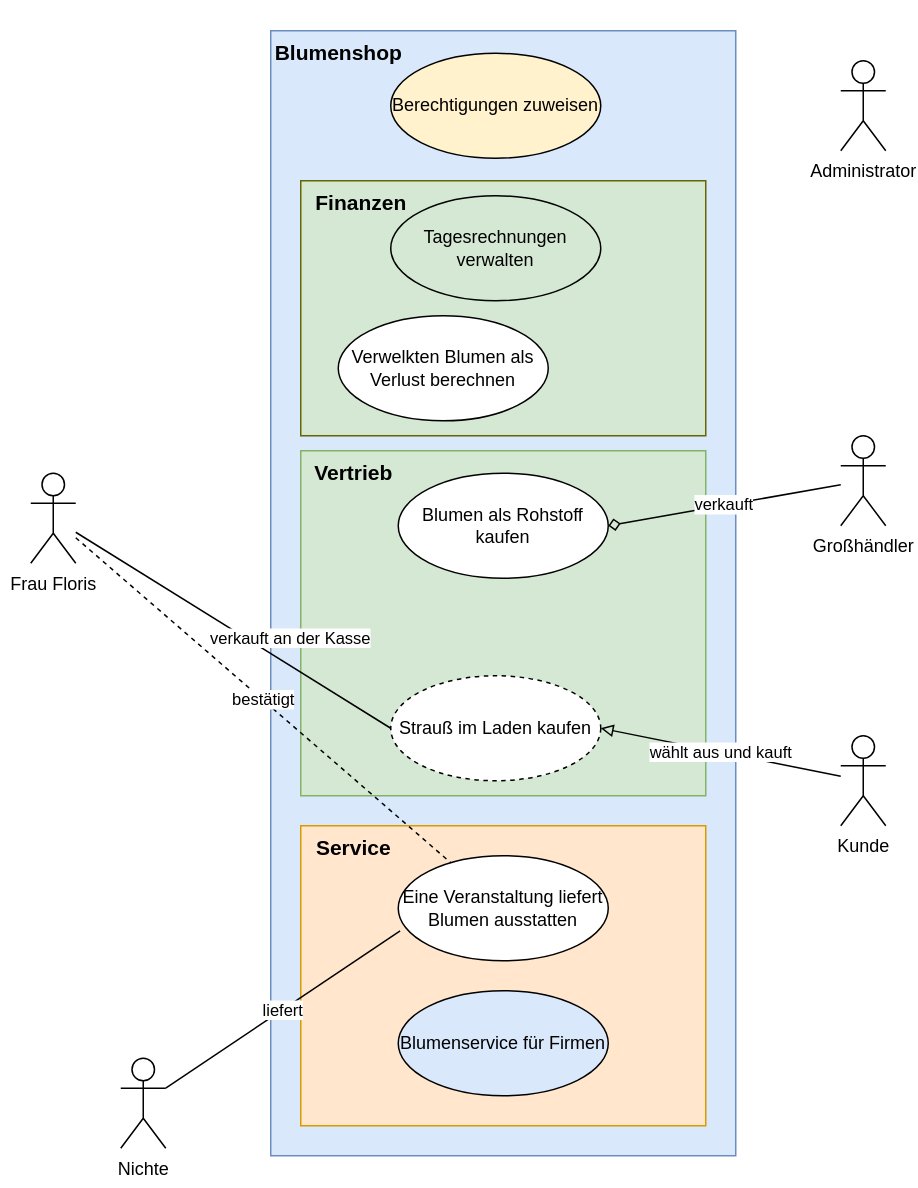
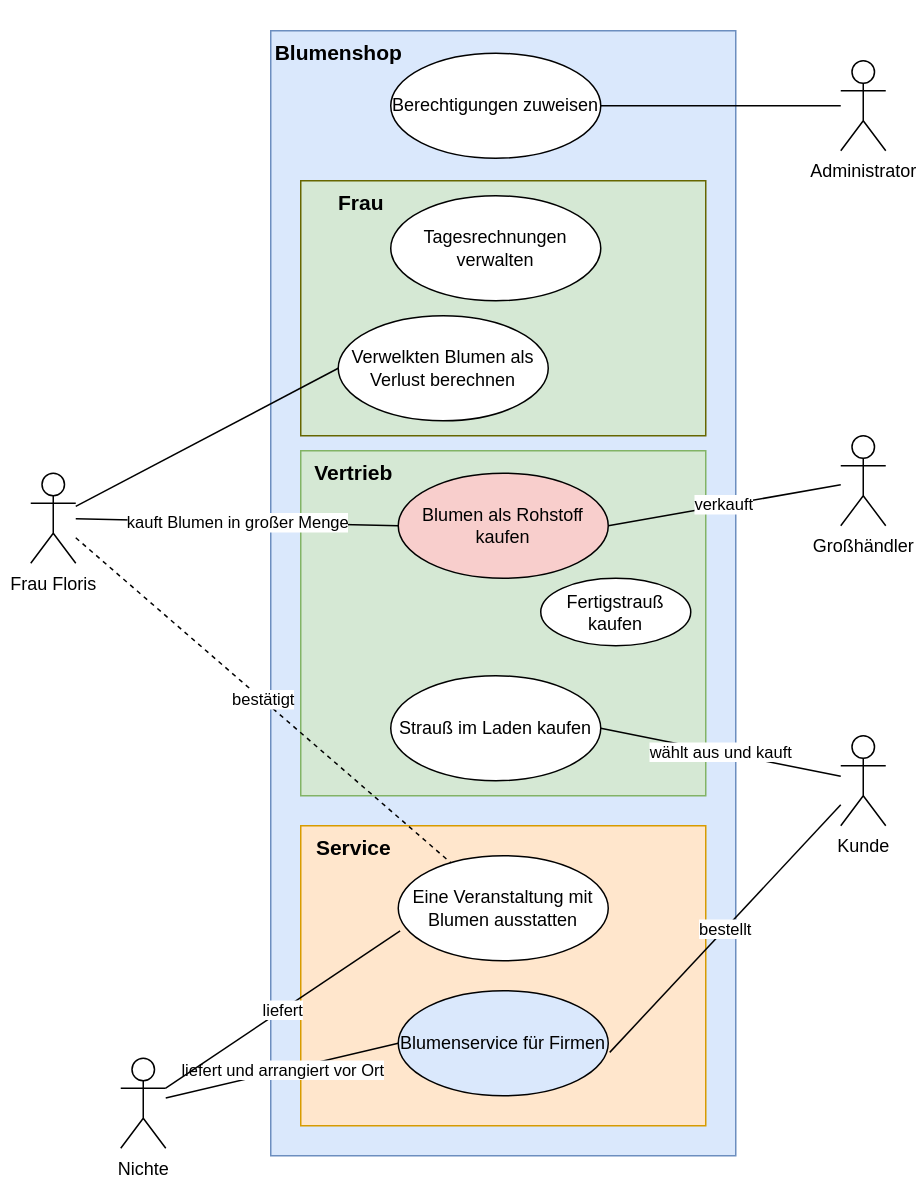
- <mxCell id="16" value="Berechtigungen zuweisen" style="ellipse;whiteSpace=wrap;html=1;fillColor=#fff2cc;" parent="1" vertex="1"><mxGeometry x="260" y="35" width="140" height="70" as="geometry" /></mxCell>
+ <mxCell id="16" value="Berechtigungen zuweisen" style="ellipse;whiteSpace=wrap;html=1;" parent="1" vertex="1"><mxGeometry x="260" y="35" width="140" height="70" as="geometry" /></mxCell>
+ <mxCell id="14" style="rounded=0;orthogonalLoop=1;jettySize=auto;html=1;entryX=1;entryY=0.5;entryDx=0;entryDy=0;endArrow=none;endFill=0;" parent="1" source="15" target="16" edge="1"><mxGeometry relative="1" as="geometry" /></mxCell>
- <mxCell id="29" value="Finanzen" style="text;html=1;align=center;verticalAlign=middle;resizable=0;points=[];autosize=1;strokeColor=none;fillColor=none;fontStyle=1;fontSize=14;" vertex="1" parent="1"><mxGeometry x="200" y="120" width="80" height="30" as="geometry" /></mxCell>
+ <mxCell id="29" value="Frau" style="text;html=1;align=center;verticalAlign=middle;resizable=0;points=[];autosize=1;strokeColor=none;fillColor=none;fontStyle=1;fontSize=14;" vertex="1" parent="1"><mxGeometry x="200" y="120" width="80" height="30" as="geometry" /></mxCell>
- <mxCell id="22" value="Tagesrechnungen verwalten" style="ellipse;whiteSpace=wrap;html=1;fillColor=#d5e8d4;" parent="1" vertex="1"><mxGeometry x="260" y="130" width="140" height="70" as="geometry" /></mxCell>
+ <mxCell id="22" value="Tagesrechnungen verwalten" style="ellipse;whiteSpace=wrap;html=1;" parent="1" vertex="1"><mxGeometry x="260" y="130" width="140" height="70" as="geometry" /></mxCell>
+ <mxCell id="8" style="rounded=0;orthogonalLoop=1;jettySize=auto;html=1;entryX=0;entryY=0.5;entryDx=0;entryDy=0;horizontal=1;endArrow=none;endFill=0;" parent="1" source="9" target="28" edge="1"><mxGeometry relative="1" as="geometry" /></mxCell>
+ <mxCell id="7" value="kauft Blumen in großer Menge" style="rounded=0;orthogonalLoop=1;jettySize=auto;html=1;entryX=0;entryY=0.5;entryDx=0;entryDy=0;endArrow=none;endFill=0;" parent="1" source="9" target="25" edge="1"><mxGeometry relative="1" as="geometry" /></mxCell>
- <mxCell id="23" value="verkauft" style="rounded=0;orthogonalLoop=1;jettySize=auto;html=1;endArrow=diamond;endFill=0;entryX=1;entryY=0.5;entryDx=0;entryDy=0;" parent="1" source="24" target="25" edge="1"><mxGeometry relative="1" as="geometry"><mxPoint x="440" y="230" as="targetPoint" /></mxGeometry></mxCell>
+ <mxCell id="23" value="verkauft" style="rounded=0;orthogonalLoop=1;jettySize=auto;html=1;endArrow=none;endFill=0;entryX=1;entryY=0.5;entryDx=0;entryDy=0;" parent="1" source="24" target="25" edge="1"><mxGeometry relative="1" as="geometry"><mxPoint x="440" y="230" as="targetPoint" /></mxGeometry></mxCell>
- <mxCell id="25" value="Blumen als Rohstoff kaufen" style="ellipse;whiteSpace=wrap;html=1;" parent="1" vertex="1"><mxGeometry x="265" y="315" width="140" height="70" as="geometry" /></mxCell>
+ <mxCell id="25" value="Blumen als Rohstoff kaufen" style="ellipse;whiteSpace=wrap;html=1;fillColor=#f8cecc;" parent="1" vertex="1"><mxGeometry x="265" y="315" width="140" height="70" as="geometry" /></mxCell>
+ <mxCell id="27" value="Fertigstrauß kaufen" style="ellipse;whiteSpace=wrap;html=1;" parent="1" vertex="1"><mxGeometry x="360" y="385" width="100" height="45" as="geometry" /></mxCell>
- <mxCell id="6" value="verkauft an der Kasse" style="rounded=0;orthogonalLoop=1;jettySize=auto;html=1;endArrow=none;endFill=0;entryX=0;entryY=0.5;entryDx=0;entryDy=0;" parent="1" source="9" target="17" edge="1"><mxGeometry x="0.282" y="16" relative="1" as="geometry"><mxPoint x="-130" y="310" as="sourcePoint" /><mxPoint x="130" y="327.5" as="targetPoint" /><mxPoint as="offset" /></mxGeometry></mxCell>
- <mxCell id="17" value="Strauß im Laden kaufen" style="ellipse;whiteSpace=wrap;html=1;dashed=1;" parent="1" vertex="1"><mxGeometry x="260" y="450" width="140" height="70" as="geometry" /></mxCell>
+ <mxCell id="17" value="Strauß im Laden kaufen" style="ellipse;whiteSpace=wrap;html=1;" parent="1" vertex="1"><mxGeometry x="260" y="450" width="140" height="70" as="geometry" /></mxCell>
- <mxCell id="12" value="wählt aus und kauft" style="rounded=0;orthogonalLoop=1;jettySize=auto;html=1;entryX=1;entryY=0.5;entryDx=0;entryDy=0;endArrow=block;endFill=0;" parent="1" source="13" target="17" edge="1"><mxGeometry relative="1" as="geometry"><mxPoint x="740" y="420" as="sourcePoint" /></mxGeometry></mxCell>
+ <mxCell id="12" value="wählt aus und kauft" style="rounded=0;orthogonalLoop=1;jettySize=auto;html=1;entryX=1;entryY=0.5;entryDx=0;entryDy=0;endArrow=none;endFill=0;" parent="1" source="13" target="17" edge="1"><mxGeometry relative="1" as="geometry"><mxPoint x="740" y="420" as="sourcePoint" /></mxGeometry></mxCell>
- <mxCell id="18" value="Eine Veranstaltung liefert Blumen ausstatten" style="ellipse;whiteSpace=wrap;html=1;" parent="1" vertex="1"><mxGeometry x="265" y="570" width="140" height="70" as="geometry" /></mxCell>
+ <mxCell id="18" value="Eine Veranstaltung mit Blumen ausstatten" style="ellipse;whiteSpace=wrap;html=1;" parent="1" vertex="1"><mxGeometry x="265" y="570" width="140" height="70" as="geometry" /></mxCell>
+ <mxCell id="21" value="bestellt" style="rounded=0;orthogonalLoop=1;jettySize=auto;html=1;entryX=1.007;entryY=0.587;entryDx=0;entryDy=0;entryPerimeter=0;endArrow=none;endFill=0;" parent="1" source="13" target="20" edge="1"><mxGeometry relative="1" as="geometry"><mxPoint x="740" y="420" as="sourcePoint" /></mxGeometry></mxCell>
+ <mxCell id="10" value="liefert und arrangiert vor Ort" style="rounded=0;orthogonalLoop=1;jettySize=auto;html=1;entryX=0;entryY=0.5;entryDx=0;entryDy=0;endArrow=none;endFill=0;" parent="1" source="11" target="20" edge="1"><mxGeometry relative="1" as="geometry" /></mxCell>
